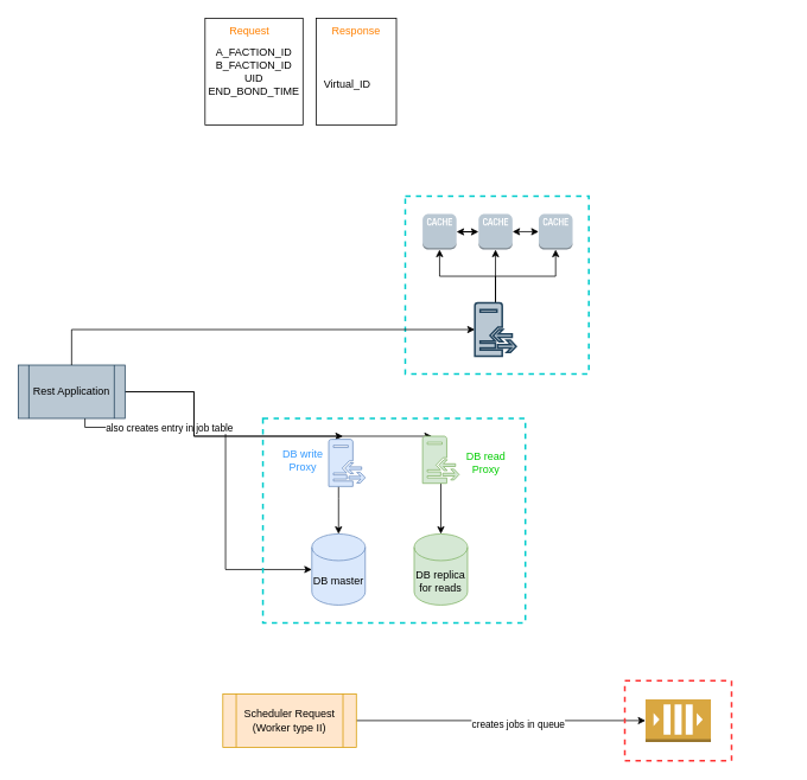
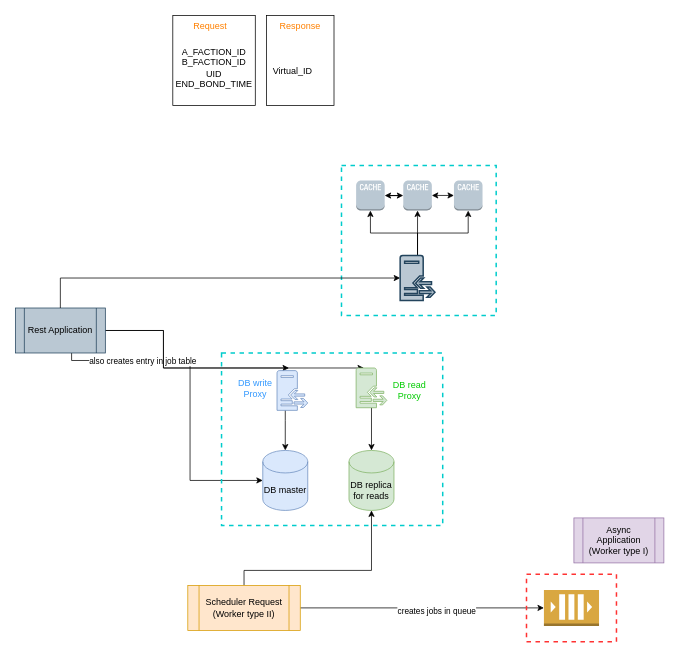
- <mxCell id="4" value="A_FACTION_ID&lt;br&gt;B_FACTION_ID&lt;br&gt;UID&lt;br&gt;END_BOND_TIME" style="text;html=1;strokeColor=none;fillColor=none;align=center;verticalAlign=middle;whiteSpace=wrap;rounded=0;" parent="1" vertex="1"><mxGeometry x="240" y="50" width="90" height="60" as="geometry" /></mxCell>
+ <mxCell id="4" value="A_FACTION_ID&lt;br&gt;B_FACTION_ID&lt;br&gt;UID&lt;br&gt;END_BOND_TIME" style="text;html=1;strokeColor=none;fillColor=none;align=center;verticalAlign=middle;whiteSpace=wrap;rounded=0;" parent="1" vertex="1"><mxGeometry x="240" y="60" width="90" height="60" as="geometry" /></mxCell>
+ <mxCell id="24" value="Async Application (Worker type I)" style="shape=process;whiteSpace=wrap;html=1;backgroundOutline=1;fillColor=#e1d5e7;strokeColor=#9673a6;" parent="1" vertex="1"><mxGeometry x="765" y="690" width="120" height="60" as="geometry" /></mxCell>
+ <mxCell id="25" style="edgeStyle=orthogonalEdgeStyle;rounded=0;orthogonalLoop=1;jettySize=auto;html=1;fontColor=#000000;" parent="1" source="28" target="13" edge="1"><mxGeometry relative="1" as="geometry"><Array as="points"><mxPoint x="325" y="760" /><mxPoint x="495" y="760" /></Array></mxGeometry></mxCell>
